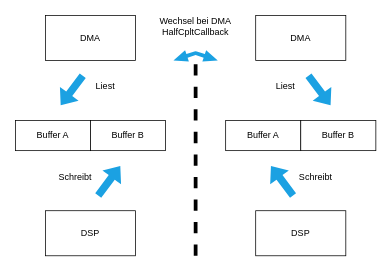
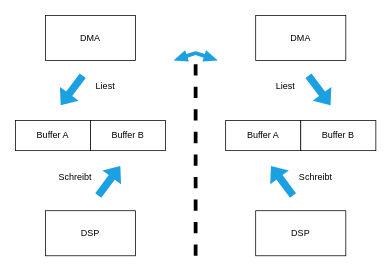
- <mxCell id="20" value="Wechsel bei DMA HalfCpltCallback" style="text;html=1;strokeColor=none;fillColor=none;align=center;verticalAlign=middle;whiteSpace=wrap;rounded=0;" vertex="1" parent="1"><mxGeometry x="210" y="20" width="100" height="30" as="geometry" /></mxCell>
